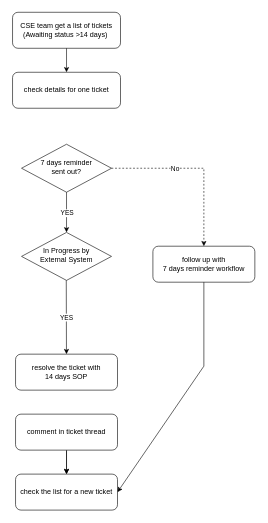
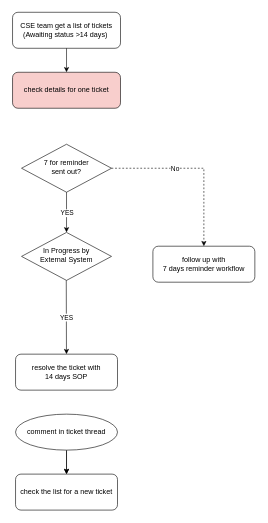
- <mxCell id="4" value="check details for one ticket" style="rounded=1;whiteSpace=wrap;html=1;" vertex="1" parent="1"><mxGeometry x="20" y="120" width="180" height="60" as="geometry" /></mxCell>
+ <mxCell id="4" value="check details for one ticket" style="rounded=1;whiteSpace=wrap;html=1;fillColor=#f8cecc;" vertex="1" parent="1"><mxGeometry x="20" y="120" width="180" height="60" as="geometry" /></mxCell>
- <mxCell id="3" value="7 days reminder&lt;br&gt;sent out?" style="rhombus;whiteSpace=wrap;html=1;shadow=0;fontFamily=Helvetica;fontSize=12;align=center;strokeWidth=1;spacing=6;spacingTop=-4;" parent="1" vertex="1"><mxGeometry x="35" y="240" width="150" height="80" as="geometry" /></mxCell>
+ <mxCell id="3" value="7 for reminder&lt;br&gt;sent out?" style="rhombus;whiteSpace=wrap;html=1;shadow=0;fontFamily=Helvetica;fontSize=12;align=center;strokeWidth=1;spacing=6;spacingTop=-4;" parent="1" vertex="1"><mxGeometry x="35" y="240" width="150" height="80" as="geometry" /></mxCell>
- <mxCell id="14" value="" style="endArrow=classic;html=1;rounded=0;exitX=0.5;exitY=1;exitDx=0;exitDy=0;entryX=1;entryY=0.5;entryDx=0;entryDy=0;" edge="1" parent="1" source="13" target="10"><mxGeometry width="50" height="50" relative="1" as="geometry"><mxPoint x="315" y="340" as="sourcePoint" /><mxPoint x="315" y="630" as="targetPoint" /><Array as="points"><mxPoint x="339" y="610" /></Array></mxGeometry></mxCell>
- <mxCell id="16" value="comment in ticket thread" style="rounded=1;whiteSpace=wrap;html=1;" vertex="1" parent="1"><mxGeometry x="25" y="690" width="170" height="60" as="geometry" /></mxCell>
+ <mxCell id="16" value="comment in ticket thread" style="ellipse;whiteSpace=wrap;html=1;" vertex="1" parent="1"><mxGeometry x="25" y="690" width="170" height="60" as="geometry" /></mxCell>
